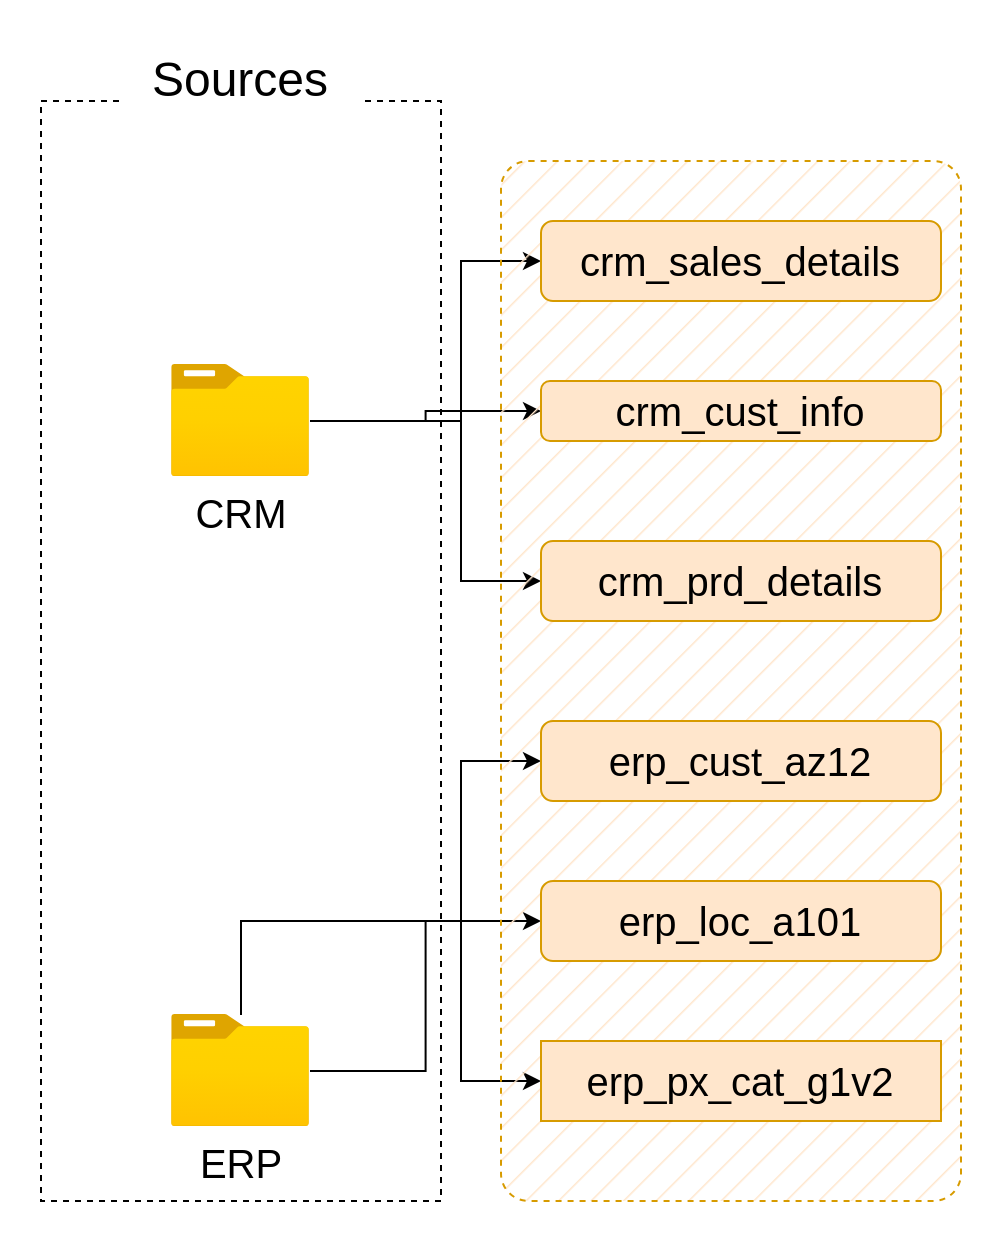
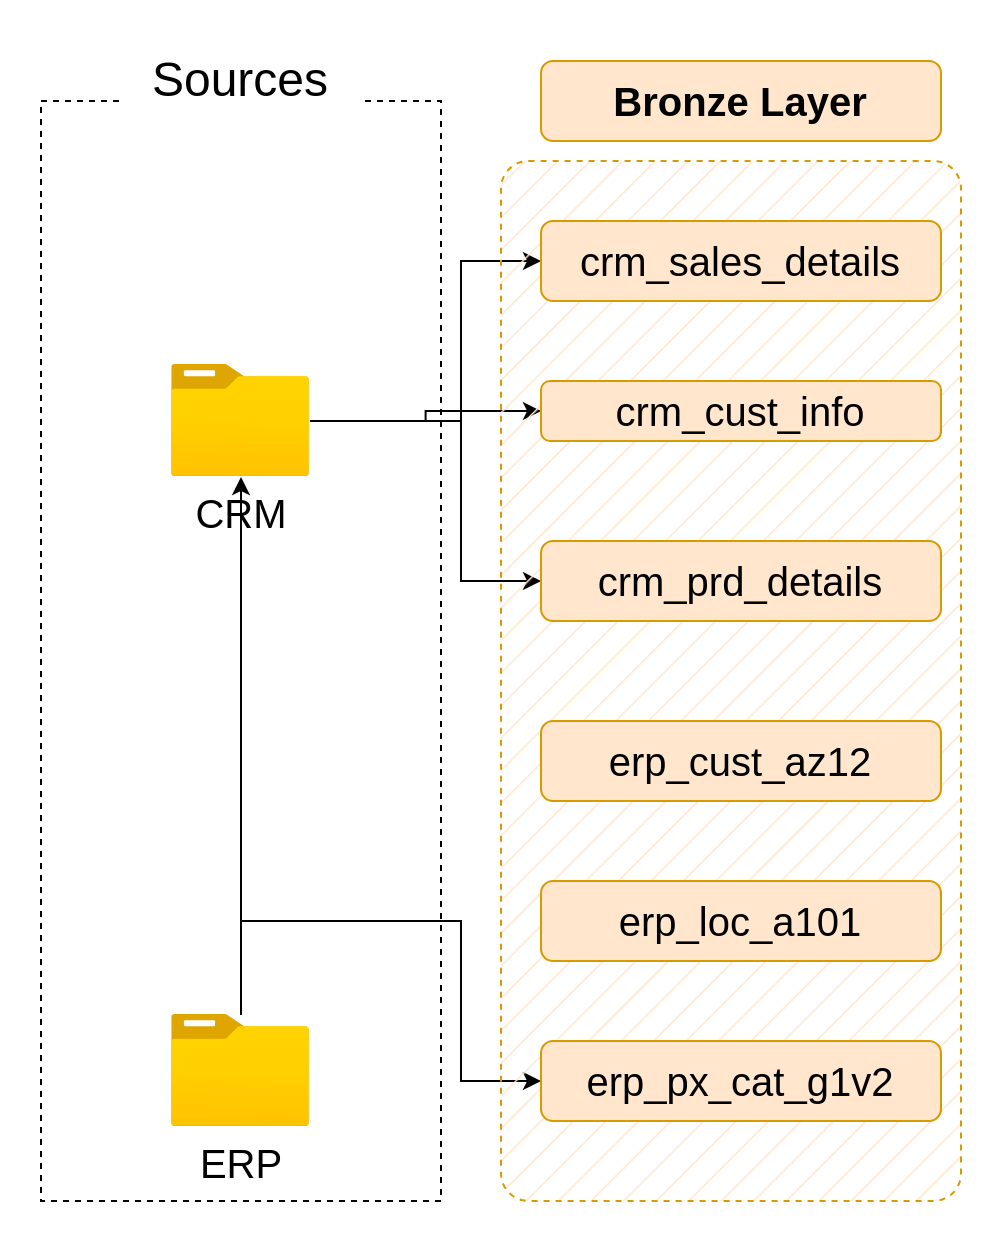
+ <mxCell id="13" value="&lt;b&gt;&lt;font style=&quot;font-size: 20px;&quot;&gt;Bronze Layer&lt;/font&gt;&lt;/b&gt;" style="rounded=1;whiteSpace=wrap;html=1;fillColor=#ffe6cc;strokeColor=#d79b00;" vertex="1" parent="1"><mxGeometry x="270" y="30" width="200" height="40" as="geometry" /></mxCell>
- <mxCell id="8" style="edgeStyle=orthogonalEdgeStyle;rounded=0;orthogonalLoop=1;jettySize=auto;html=1;entryX=0;entryY=0.5;entryDx=0;entryDy=0;" edge="1" parent="1" source="11" target="17"><mxGeometry relative="1" as="geometry"><Array as="points"><mxPoint x="230" y="460" /><mxPoint x="230" y="380" /></Array></mxGeometry></mxCell>
- <mxCell id="9" style="edgeStyle=orthogonalEdgeStyle;rounded=0;orthogonalLoop=1;jettySize=auto;html=1;entryX=0;entryY=0.5;entryDx=0;entryDy=0;" edge="1" parent="1" source="11" target="18"><mxGeometry relative="1" as="geometry" /></mxCell>
+ <mxCell id="9" style="edgeStyle=orthogonalEdgeStyle;rounded=0;orthogonalLoop=1;jettySize=auto;html=1;" edge="1" parent="1" source="11" target="7"><mxGeometry relative="1" as="geometry" /></mxCell>
- <mxCell id="19" value="&lt;span style=&quot;font-size: 20px;&quot;&gt;erp_px_cat_g1v2&lt;/span&gt;" style="whiteSpace=wrap;html=1;fillColor=#ffe6cc;strokeColor=#d79b00;rounded=0;" vertex="1" parent="1"><mxGeometry x="270" y="520" width="200" height="40" as="geometry" /></mxCell>
+ <mxCell id="19" value="&lt;span style=&quot;font-size: 20px;&quot;&gt;erp_px_cat_g1v2&lt;/span&gt;" style="rounded=1;whiteSpace=wrap;html=1;fillColor=#ffe6cc;strokeColor=#d79b00;" vertex="1" parent="1"><mxGeometry x="270" y="520" width="200" height="40" as="geometry" /></mxCell>
